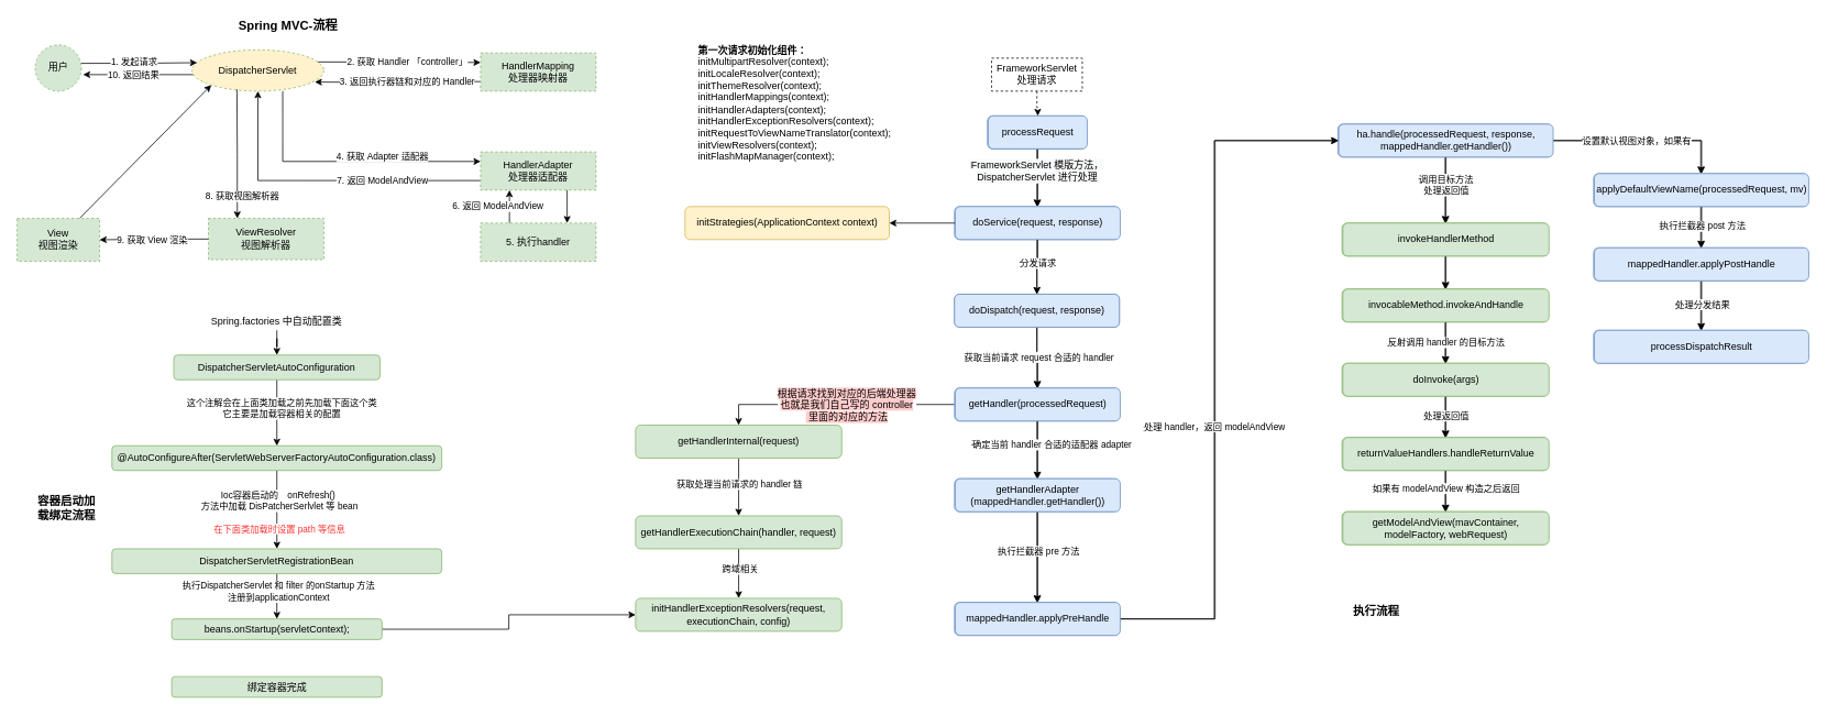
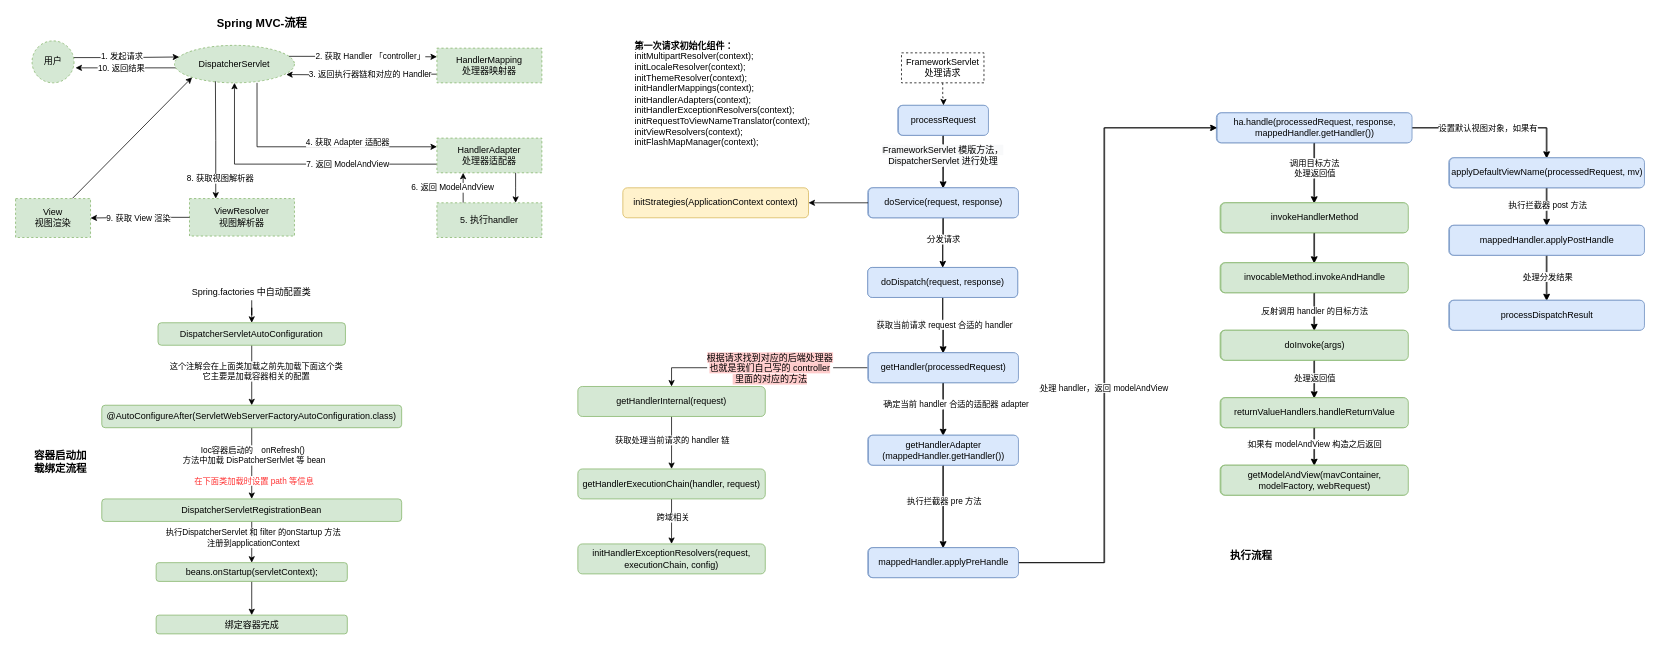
- <mxCell id="55" value="DispatcherServlet" style="ellipse;whiteSpace=wrap;html=1;dashed=1;strokeColor=#82b366;fillColor=#fff2cc;" parent="52" vertex="1"><mxGeometry x="212" y="40" width="160" height="50" as="geometry" /></mxCell>
+ <mxCell id="55" value="DispatcherServlet" style="ellipse;whiteSpace=wrap;html=1;dashed=1;strokeColor=#82b366;fillColor=#d5e8d4;" parent="52" vertex="1"><mxGeometry x="212" y="40" width="160" height="50" as="geometry" /></mxCell>
- <mxCell id="93" value="" style="edgeStyle=orthogonalEdgeStyle;rounded=0;orthogonalLoop=1;jettySize=auto;html=1;" edge="1" parent="1" source="94" target="19"><mxGeometry relative="1" as="geometry" /></mxCell>
+ <mxCell id="93" value="" style="edgeStyle=orthogonalEdgeStyle;rounded=0;orthogonalLoop=1;jettySize=auto;html=1;" edge="1" parent="1" source="94" target="95"><mxGeometry relative="1" as="geometry" /></mxCell>
